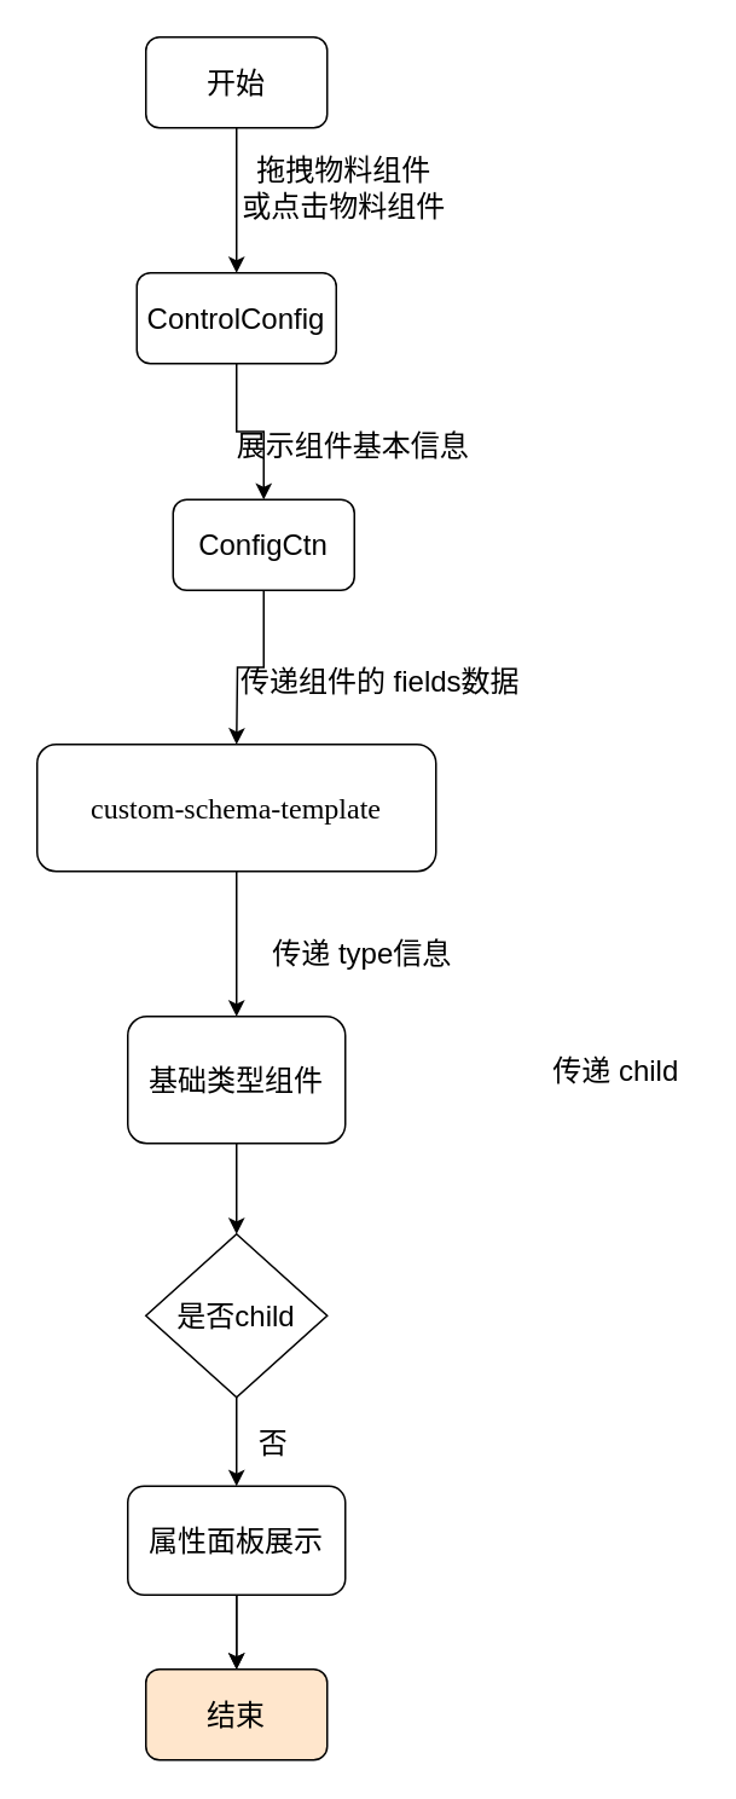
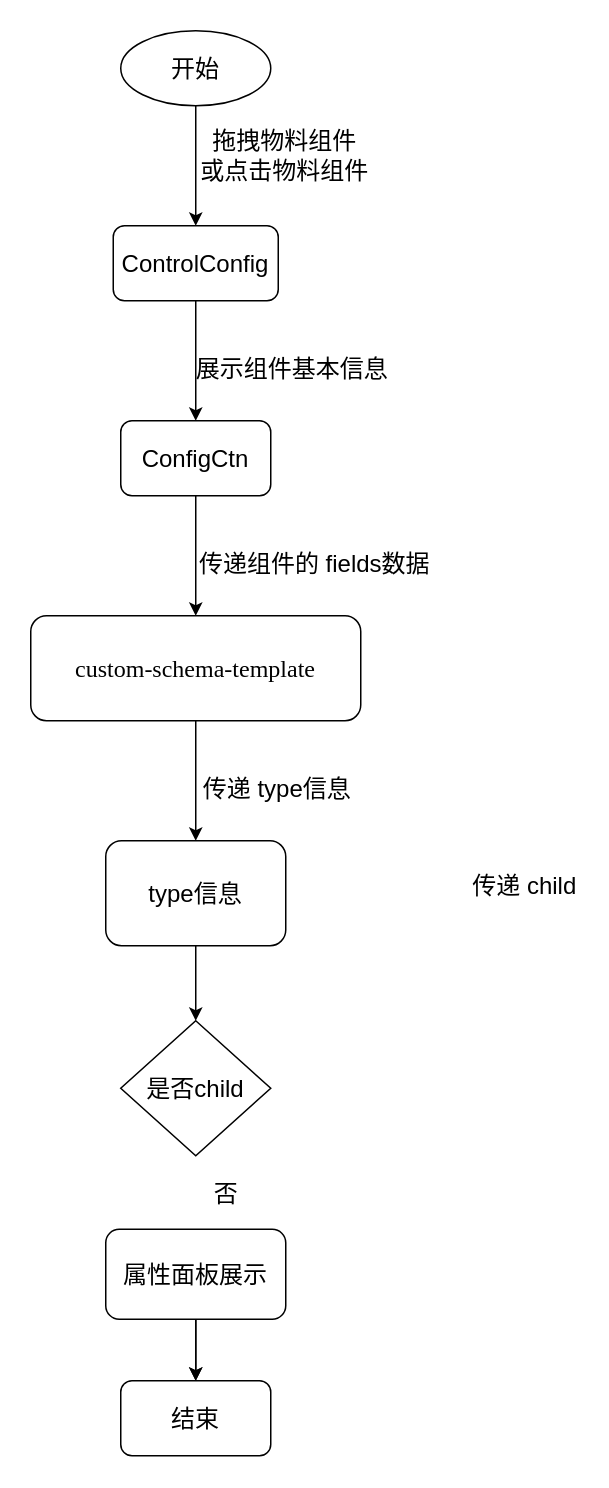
- <mxCell id="3" value="开始" style="rounded=1;whiteSpace=wrap;html=1;fontSize=16;" parent="1" vertex="1"><mxGeometry x="80" y="20" width="100" height="50" as="geometry" /></mxCell>
+ <mxCell id="3" value="开始" style="ellipse;whiteSpace=wrap;html=1;fontSize=16;" parent="1" vertex="1"><mxGeometry x="80" y="20" width="100" height="50" as="geometry" /></mxCell>
- <mxCell id="7" value="ConfigCtn" style="rounded=1;whiteSpace=wrap;html=1;fontSize=16;" parent="1" vertex="1"><mxGeometry x="95" y="275" width="100" height="50" as="geometry" /></mxCell>
+ <mxCell id="7" value="ConfigCtn" style="rounded=1;whiteSpace=wrap;html=1;fontSize=16;" parent="1" vertex="1"><mxGeometry x="80" y="280" width="100" height="50" as="geometry" /></mxCell>
- <mxCell id="19" value="传递 type信息" style="text;html=1;align=center;verticalAlign=middle;resizable=0;points=[];autosize=1;strokeColor=none;fillColor=none;fontSize=16;" parent="1" vertex="1"><mxGeometry x="139" y="510" width="120" height="30" as="geometry" /></mxCell>
+ <mxCell id="19" value="传递 type信息" style="text;html=1;align=center;verticalAlign=middle;resizable=0;points=[];autosize=1;strokeColor=none;fillColor=none;fontSize=16;" parent="1" vertex="1"><mxGeometry x="124" y="510" width="120" height="30" as="geometry" /></mxCell>
- <mxCell id="23" value="传递 child" style="text;html=1;align=center;verticalAlign=middle;resizable=0;points=[];autosize=1;strokeColor=none;fillColor=none;fontSize=16;" parent="1" vertex="1"><mxGeometry x="294" y="575" width="90" height="30" as="geometry" /></mxCell>
+ <mxCell id="23" value="传递 child" style="text;html=1;align=center;verticalAlign=middle;resizable=0;points=[];autosize=1;strokeColor=none;fillColor=none;fontSize=16;" parent="1" vertex="1"><mxGeometry x="304" y="575" width="90" height="30" as="geometry" /></mxCell>
- <mxCell id="11" value="基础类型组件" style="rounded=1;whiteSpace=wrap;html=1;fontSize=16;" parent="1" vertex="1"><mxGeometry x="70" y="560" width="120" height="70" as="geometry" /></mxCell>
+ <mxCell id="11" value="type信息" style="rounded=1;whiteSpace=wrap;html=1;fontSize=16;" parent="1" vertex="1"><mxGeometry x="70" y="560" width="120" height="70" as="geometry" /></mxCell>
- <mxCell id="20" value="" style="edgeStyle=orthogonalEdgeStyle;rounded=0;orthogonalLoop=1;jettySize=auto;html=1;fontSize=16;" parent="1" source="21" target="14" edge="1"><mxGeometry relative="1" as="geometry" /></mxCell>
- <mxCell id="15" value="结束" style="rounded=1;whiteSpace=wrap;html=1;fontSize=16;fillColor=#ffe6cc;" parent="1" vertex="1"><mxGeometry x="80" y="920" width="100" height="50" as="geometry" /></mxCell>
+ <mxCell id="15" value="结束" style="rounded=1;whiteSpace=wrap;html=1;fontSize=16;" parent="1" vertex="1"><mxGeometry x="80" y="920" width="100" height="50" as="geometry" /></mxCell>
